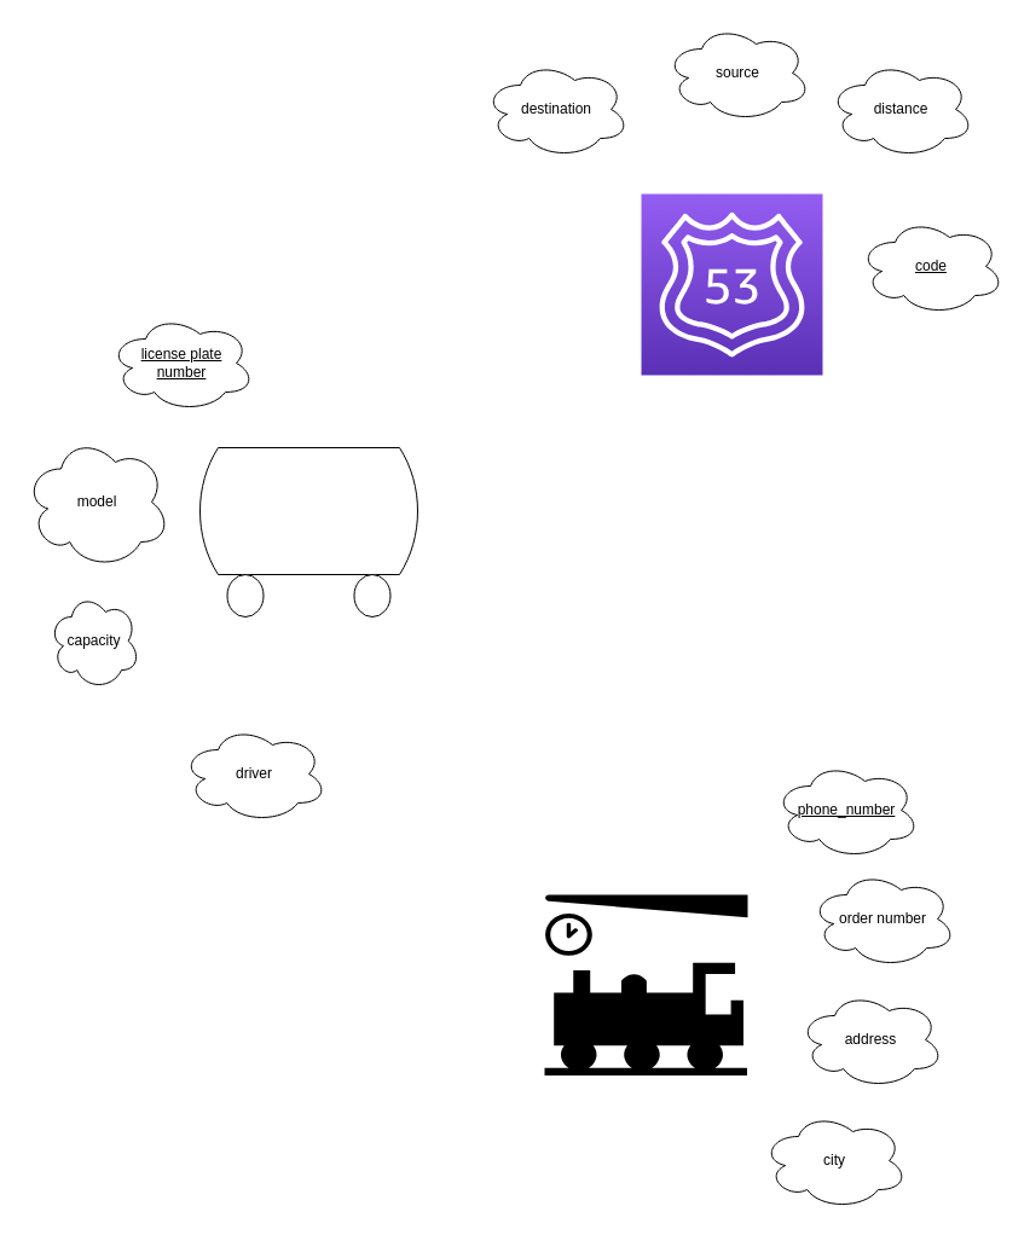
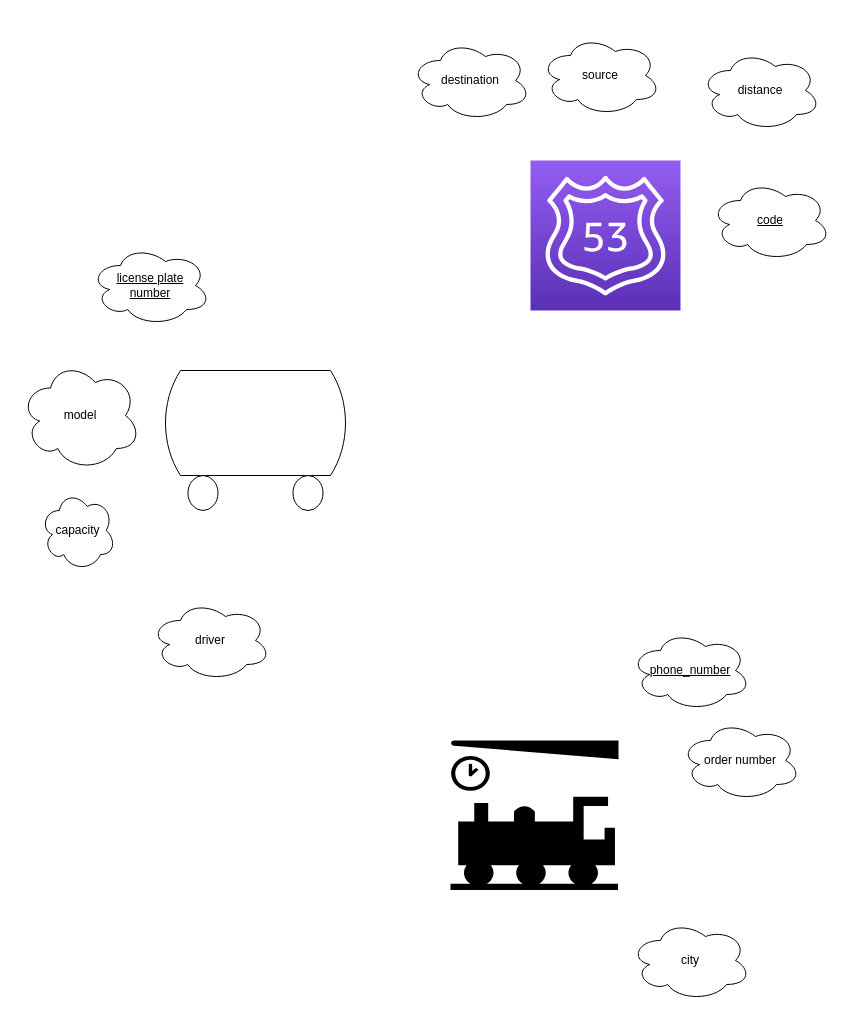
- <mxCell id="15" value="source" style="ellipse;shape=cloud;whiteSpace=wrap;html=1;" vertex="1" parent="1"><mxGeometry x="550" y="20" width="120" height="80" as="geometry" /></mxCell>
+ <mxCell id="15" value="source" style="ellipse;shape=cloud;whiteSpace=wrap;html=1;" vertex="1" parent="1"><mxGeometry x="540" y="35" width="120" height="80" as="geometry" /></mxCell>
- <mxCell id="16" value="destination" style="ellipse;shape=cloud;whiteSpace=wrap;html=1;" vertex="1" parent="1"><mxGeometry x="400" y="50" width="120" height="80" as="geometry" /></mxCell>
+ <mxCell id="16" value="destination" style="ellipse;shape=cloud;whiteSpace=wrap;html=1;" vertex="1" parent="1"><mxGeometry x="410" y="40" width="120" height="80" as="geometry" /></mxCell>
- <mxCell id="14" value="distance" style="ellipse;shape=cloud;whiteSpace=wrap;html=1;" vertex="1" parent="1"><mxGeometry x="685" y="50" width="120" height="80" as="geometry" /></mxCell>
+ <mxCell id="14" value="distance" style="ellipse;shape=cloud;whiteSpace=wrap;html=1;" vertex="1" parent="1"><mxGeometry x="700" y="50" width="120" height="80" as="geometry" /></mxCell>
- <mxCell id="3" value="&lt;u&gt;license plate&lt;br&gt;number&lt;/u&gt;" style="ellipse;shape=cloud;whiteSpace=wrap;html=1;" vertex="1" parent="1"><mxGeometry x="90" y="260" width="120" height="80" as="geometry" /></mxCell>
+ <mxCell id="3" value="&lt;u&gt;license plate&lt;br&gt;number&lt;/u&gt;" style="ellipse;shape=cloud;whiteSpace=wrap;html=1;" vertex="1" parent="1"><mxGeometry x="90" y="245" width="120" height="80" as="geometry" /></mxCell>
- <mxCell id="11" value="&lt;u&gt;phone_number&lt;/u&gt;" style="ellipse;shape=cloud;whiteSpace=wrap;html=1;" vertex="1" parent="1"><mxGeometry x="640" y="630" width="120" height="80" as="geometry" /></mxCell>
+ <mxCell id="11" value="&lt;u&gt;phone_number&lt;/u&gt;" style="ellipse;shape=cloud;whiteSpace=wrap;html=1;" vertex="1" parent="1"><mxGeometry x="630" y="630" width="120" height="80" as="geometry" /></mxCell>
- <mxCell id="10" value="order number" style="ellipse;shape=cloud;whiteSpace=wrap;html=1;" vertex="1" parent="1"><mxGeometry x="670" y="720" width="120" height="80" as="geometry" /></mxCell>
+ <mxCell id="10" value="order number" style="ellipse;shape=cloud;whiteSpace=wrap;html=1;" vertex="1" parent="1"><mxGeometry x="680" y="720" width="120" height="80" as="geometry" /></mxCell>
- <mxCell id="9" value="address" style="ellipse;shape=cloud;whiteSpace=wrap;html=1;" vertex="1" parent="1"><mxGeometry x="660" y="820" width="120" height="80" as="geometry" /></mxCell>
